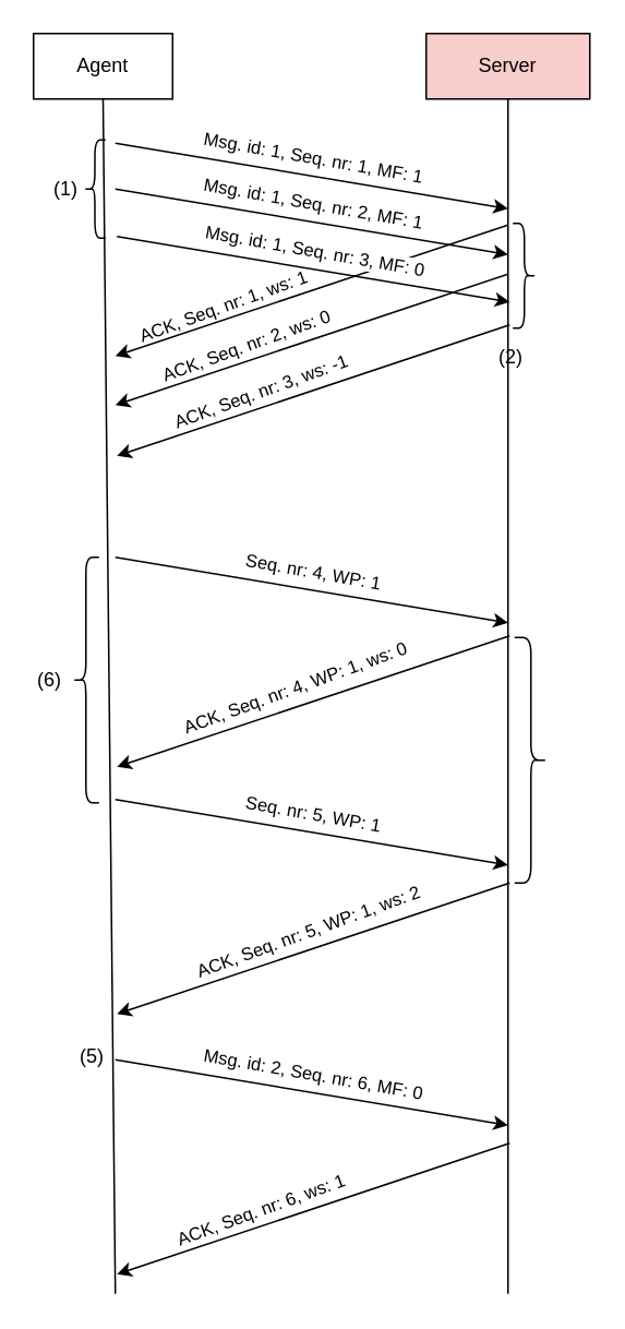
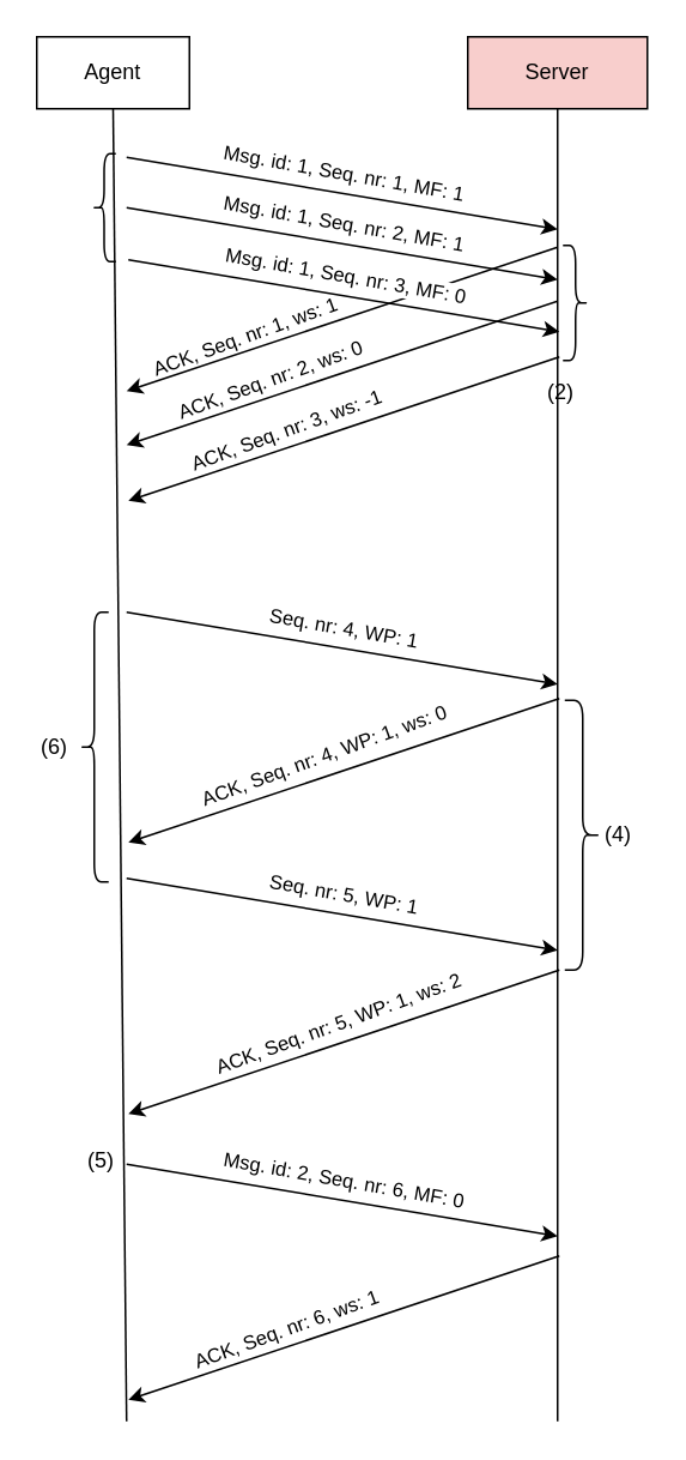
- <mxCell id="6" value="(1)" style="text;html=1;align=center;verticalAlign=middle;whiteSpace=wrap;rounded=0;" parent="1" vertex="1"><mxGeometry x="30" y="105" width="20" height="20" as="geometry" /></mxCell>
+ <mxCell id="24" value="(4)" style="text;html=1;align=center;verticalAlign=middle;whiteSpace=wrap;rounded=0;" parent="1" vertex="1"><mxGeometry x="334" y="454" width="20" height="20" as="geometry" /></mxCell>
